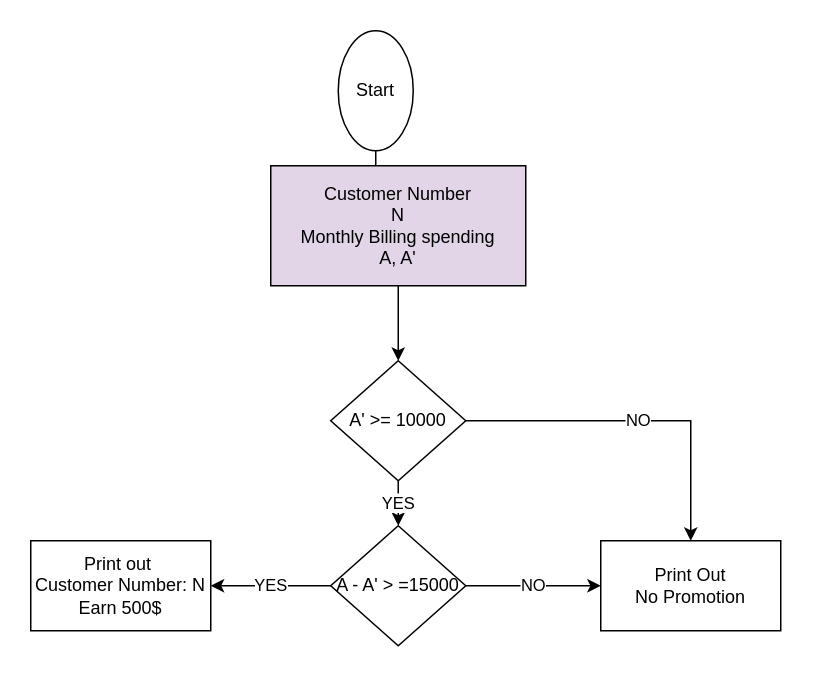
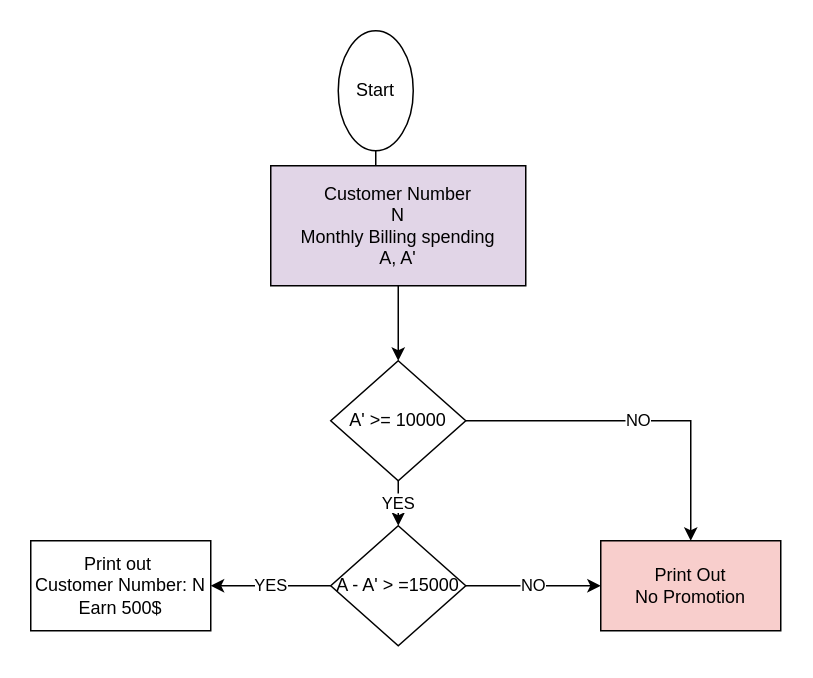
- <mxCell id="13" value="Print Out &lt;br&gt;No Promotion" style="whiteSpace=wrap;html=1;" parent="1" vertex="1"><mxGeometry x="400" y="360" width="120" height="60" as="geometry" /></mxCell>
+ <mxCell id="13" value="Print Out &lt;br&gt;No Promotion" style="whiteSpace=wrap;html=1;fillColor=#f8cecc;" parent="1" vertex="1"><mxGeometry x="400" y="360" width="120" height="60" as="geometry" /></mxCell>
